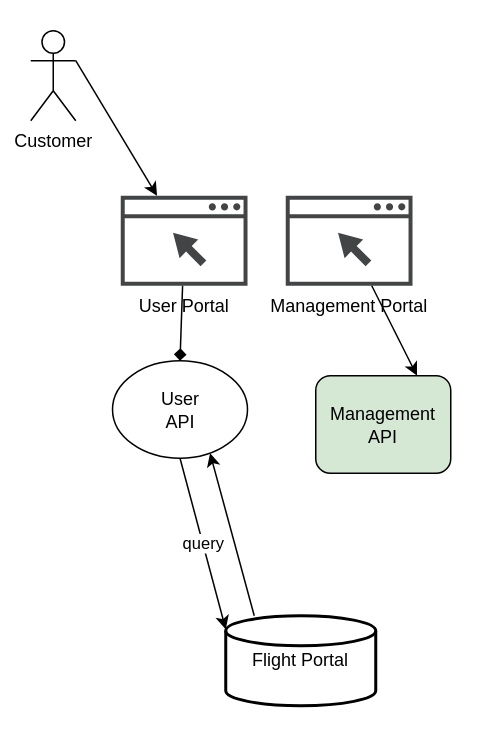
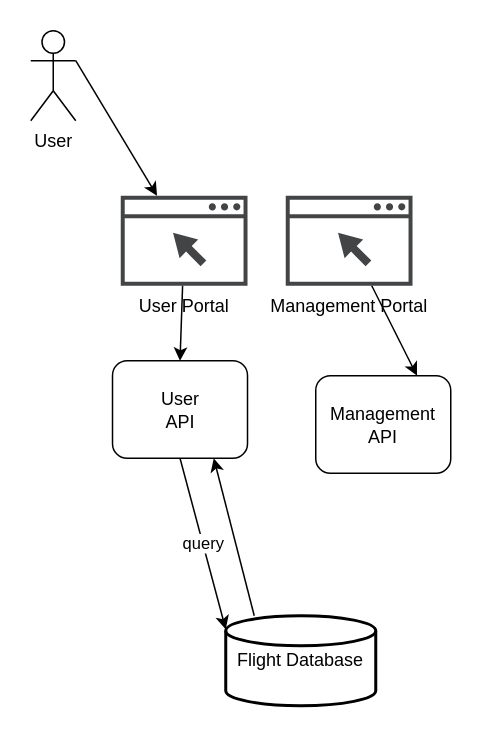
- <mxCell id="2" value="Customer" style="shape=umlActor;verticalLabelPosition=bottom;verticalAlign=top;html=1;outlineConnect=0;" vertex="1" parent="1"><mxGeometry x="20" y="20" width="30" height="60" as="geometry" /></mxCell>
+ <mxCell id="2" value="User" style="shape=umlActor;verticalLabelPosition=bottom;verticalAlign=top;html=1;outlineConnect=0;" vertex="1" parent="1"><mxGeometry x="20" y="20" width="30" height="60" as="geometry" /></mxCell>
- <mxCell id="12" value="" style="endArrow=diamond;html=1;rounded=0;entryX=0.5;entryY=0;entryDx=0;entryDy=0;" edge="1" parent="1" source="4" target="8"><mxGeometry width="50" height="50" relative="1" as="geometry"><mxPoint x="-70" y="320" as="sourcePoint" /><mxPoint x="-20" y="270" as="targetPoint" /></mxGeometry></mxCell>
+ <mxCell id="12" value="" style="endArrow=classic;html=1;rounded=0;entryX=0.5;entryY=0;entryDx=0;entryDy=0;" edge="1" parent="1" source="4" target="8"><mxGeometry width="50" height="50" relative="1" as="geometry"><mxPoint x="-70" y="320" as="sourcePoint" /><mxPoint x="-20" y="270" as="targetPoint" /></mxGeometry></mxCell>
- <mxCell id="8" value="User&lt;br&gt;API" style="ellipse;whiteSpace=wrap;html=1;" vertex="1" parent="1"><mxGeometry x="74.51" y="240" width="90" height="65" as="geometry" /></mxCell>
+ <mxCell id="8" value="User&lt;br&gt;API" style="rounded=1;whiteSpace=wrap;html=1;" vertex="1" parent="1"><mxGeometry x="74.51" y="240" width="90" height="65" as="geometry" /></mxCell>
- <mxCell id="5" value="Management&lt;br&gt;API" style="rounded=1;whiteSpace=wrap;html=1;fillColor=#d5e8d4;" vertex="1" parent="1"><mxGeometry x="210" y="250" width="90" height="65" as="geometry" /></mxCell>
+ <mxCell id="5" value="Management&lt;br&gt;API" style="rounded=1;whiteSpace=wrap;html=1;" vertex="1" parent="1"><mxGeometry x="210" y="250" width="90" height="65" as="geometry" /></mxCell>
- <mxCell id="3" value="Flight Portal" style="strokeWidth=2;html=1;shape=mxgraph.flowchart.database;whiteSpace=wrap;" vertex="1" parent="1"><mxGeometry x="150" y="410" width="100" height="60" as="geometry" /></mxCell>
+ <mxCell id="3" value="Flight Database" style="strokeWidth=2;html=1;shape=mxgraph.flowchart.database;whiteSpace=wrap;" vertex="1" parent="1"><mxGeometry x="150" y="410" width="100" height="60" as="geometry" /></mxCell>
